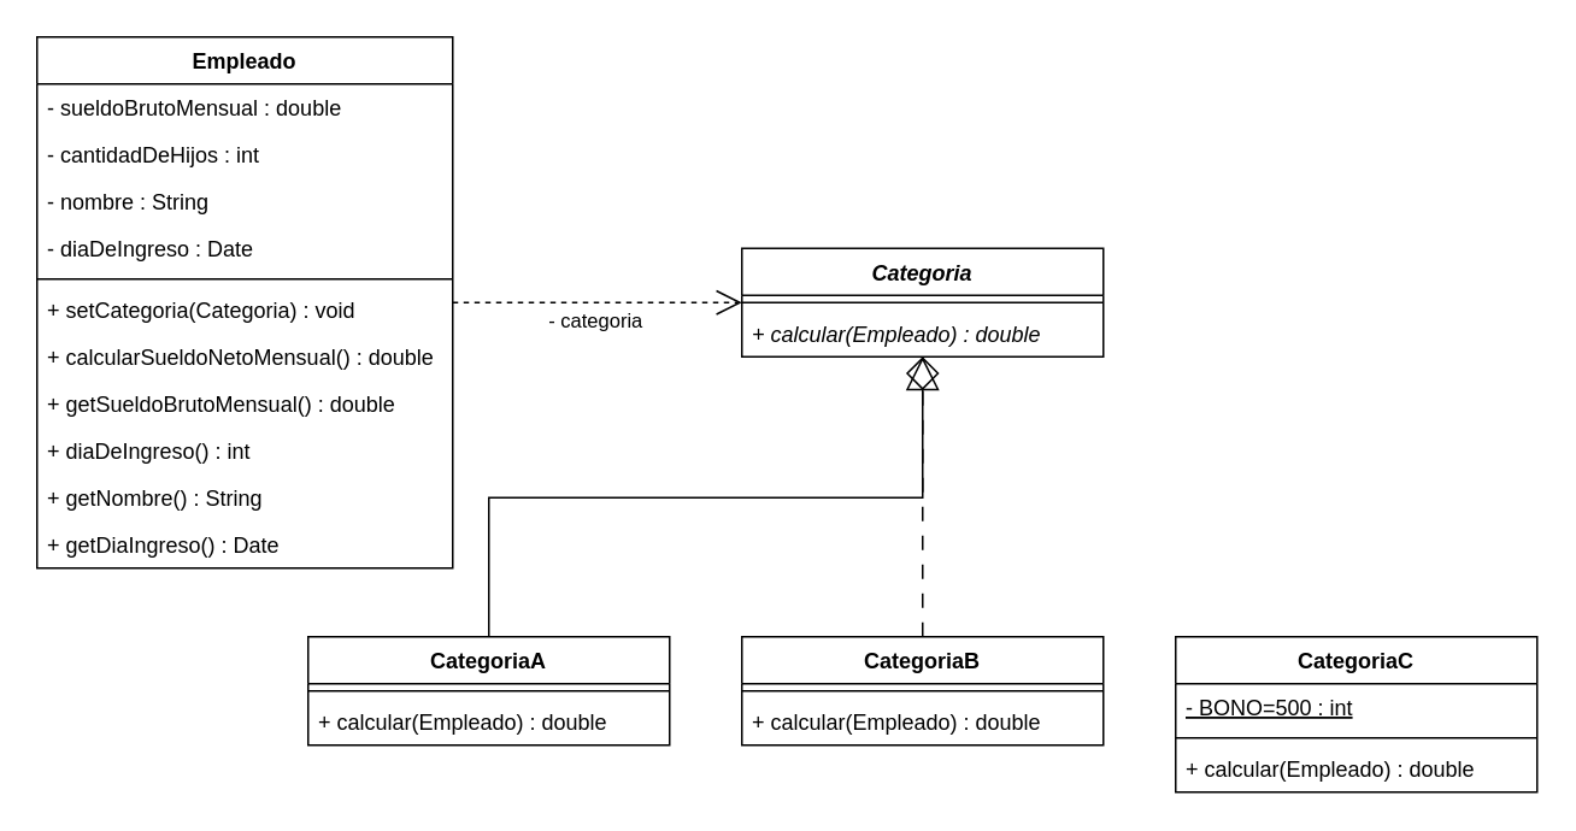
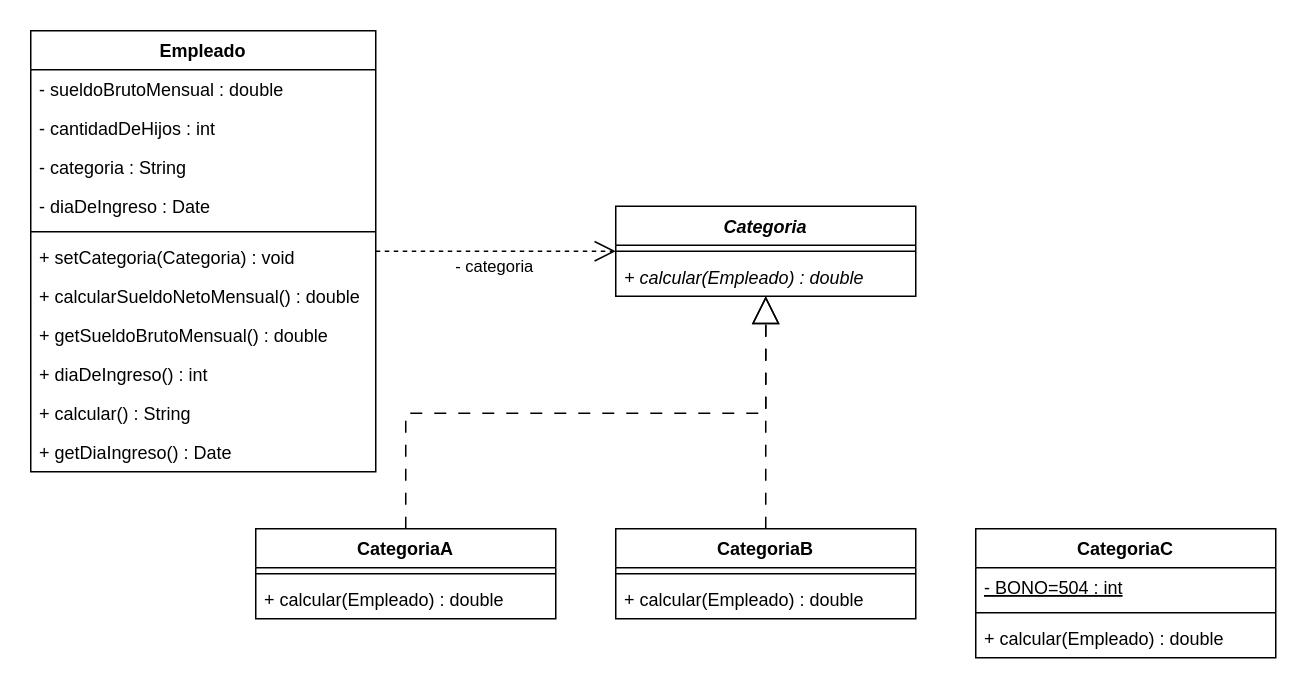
- <mxCell id="5" value="- nombre : String" style="text;strokeColor=none;fillColor=none;align=left;verticalAlign=top;spacingLeft=4;spacingRight=4;overflow=hidden;rotatable=0;points=[[0,0.5],[1,0.5]];portConstraint=eastwest;" parent="2" vertex="1"><mxGeometry y="78" width="230" height="26" as="geometry" /></mxCell>
+ <mxCell id="5" value="- categoria : String" style="text;strokeColor=none;fillColor=none;align=left;verticalAlign=top;spacingLeft=4;spacingRight=4;overflow=hidden;rotatable=0;points=[[0,0.5],[1,0.5]];portConstraint=eastwest;" parent="2" vertex="1"><mxGeometry y="78" width="230" height="26" as="geometry" /></mxCell>
- <mxCell id="12" value="+ getNombre() : String" style="text;strokeColor=none;fillColor=none;align=left;verticalAlign=top;spacingLeft=4;spacingRight=4;overflow=hidden;rotatable=0;points=[[0,0.5],[1,0.5]];portConstraint=eastwest;" parent="2" vertex="1"><mxGeometry y="242" width="230" height="26" as="geometry" /></mxCell>
+ <mxCell id="12" value="+ calcular() : String" style="text;strokeColor=none;fillColor=none;align=left;verticalAlign=top;spacingLeft=4;spacingRight=4;overflow=hidden;rotatable=0;points=[[0,0.5],[1,0.5]];portConstraint=eastwest;" parent="2" vertex="1"><mxGeometry y="242" width="230" height="26" as="geometry" /></mxCell>
- <mxCell id="28" value="" style="endArrow=diamond;endSize=16;endFill=0;html=1;rounded=0;edgeStyle=elbowEdgeStyle;elbow=vertical;dashed=1;dashPattern=8 8;" parent="1" source="20" target="14" edge="1"><mxGeometry width="160" relative="1" as="geometry"><mxPoint x="330" y="292" as="sourcePoint" /><mxPoint x="490" y="292" as="targetPoint" /></mxGeometry></mxCell>
+ <mxCell id="28" value="" style="endArrow=block;endSize=16;endFill=0;html=1;rounded=0;edgeStyle=elbowEdgeStyle;elbow=vertical;dashed=1;dashPattern=8 8;" parent="1" source="20" target="14" edge="1"><mxGeometry width="160" relative="1" as="geometry"><mxPoint x="330" y="292" as="sourcePoint" /><mxPoint x="490" y="292" as="targetPoint" /></mxGeometry></mxCell>
- <mxCell id="27" value="" style="endArrow=block;endSize=16;endFill=0;html=1;rounded=0;edgeStyle=elbowEdgeStyle;elbow=vertical;dashed=0;dashPattern=8 8;" parent="1" source="17" target="14" edge="1"><mxGeometry width="160" relative="1" as="geometry"><mxPoint x="330" y="292" as="sourcePoint" /><mxPoint x="490" y="292" as="targetPoint" /></mxGeometry></mxCell>
+ <mxCell id="27" value="" style="endArrow=block;endSize=16;endFill=0;html=1;rounded=0;edgeStyle=elbowEdgeStyle;elbow=vertical;dashed=1;dashPattern=8 8;" parent="1" source="17" target="14" edge="1"><mxGeometry width="160" relative="1" as="geometry"><mxPoint x="330" y="292" as="sourcePoint" /><mxPoint x="490" y="292" as="targetPoint" /></mxGeometry></mxCell>
- <mxCell id="24" value="- BONO=500 : int" style="text;strokeColor=none;fillColor=none;align=left;verticalAlign=top;spacingLeft=4;spacingRight=4;overflow=hidden;rotatable=0;points=[[0,0.5],[1,0.5]];portConstraint=eastwest;fontStyle=4" parent="23" vertex="1"><mxGeometry y="26" width="200" height="26" as="geometry" /></mxCell>
+ <mxCell id="24" value="- BONO=504 : int" style="text;strokeColor=none;fillColor=none;align=left;verticalAlign=top;spacingLeft=4;spacingRight=4;overflow=hidden;rotatable=0;points=[[0,0.5],[1,0.5]];portConstraint=eastwest;fontStyle=4" parent="23" vertex="1"><mxGeometry y="26" width="200" height="26" as="geometry" /></mxCell>
